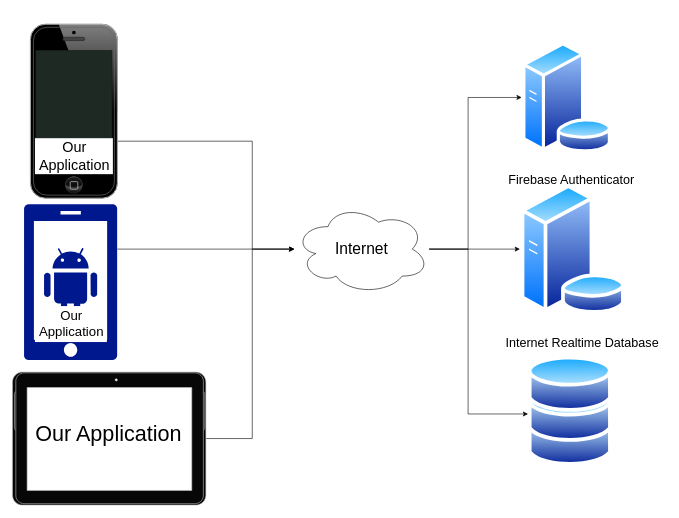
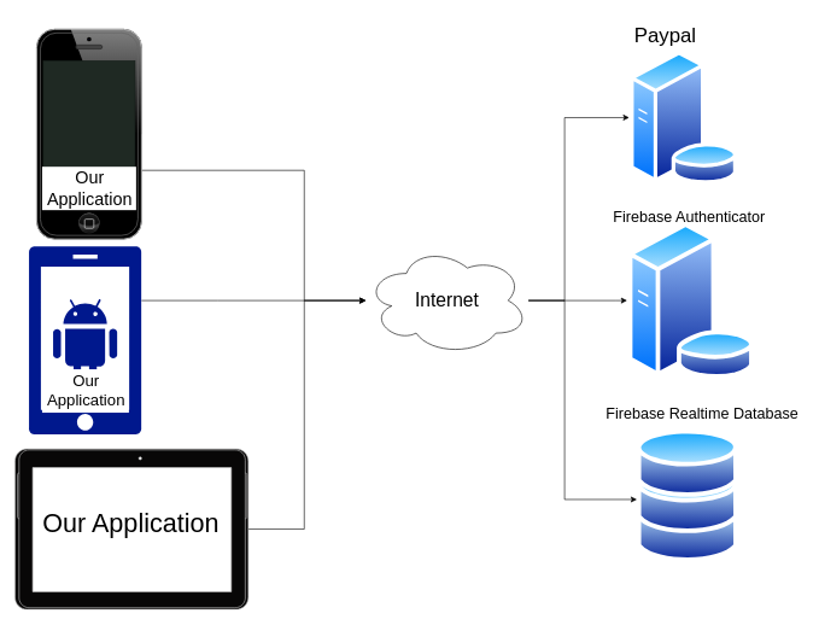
+ <mxCell id="22" value="&lt;font style=&quot;font-size: 28px;&quot;&gt;Paypal&lt;/font&gt;" style="text;html=1;align=center;verticalAlign=middle;resizable=0;points=[];autosize=1;strokeColor=none;fillColor=none;fontSize=35;" vertex="1" parent="1"><mxGeometry x="869.35" width="100" height="50" as="geometry" y="20" /></mxCell>
- <mxCell id="11" value="&lt;font style=&quot;font-size: 26px;&quot;&gt;Internet&lt;/font&gt;" style="ellipse;shape=cloud;whiteSpace=wrap;html=1;fillColor=none;" vertex="1" parent="1"><mxGeometry x="490" y="340" width="225" height="150" as="geometry" /></mxCell>
+ <mxCell id="11" value="&lt;font style=&quot;font-size: 26px;&quot;&gt;Internet&lt;/font&gt;" style="ellipse;shape=cloud;whiteSpace=wrap;html=1;fillColor=none;" vertex="1" parent="1"><mxGeometry x="505" y="340" width="225" height="150" as="geometry" /></mxCell>
- <mxCell id="16" value="&lt;span style=&quot;font-size: 21px;&quot;&gt;Internet Realtime Database&lt;/span&gt;" style="text;html=1;align=center;verticalAlign=middle;resizable=0;points=[];autosize=1;strokeColor=none;fillColor=none;fontSize=26;" vertex="1" parent="1"><mxGeometry x="830" y="550" width="280" height="40" as="geometry" /></mxCell>
+ <mxCell id="16" value="&lt;span style=&quot;font-size: 21px;&quot;&gt;Firebase Realtime Database&lt;/span&gt;" style="text;html=1;align=center;verticalAlign=middle;resizable=0;points=[];autosize=1;strokeColor=none;fillColor=none;fontSize=26;" vertex="1" parent="1"><mxGeometry x="830" y="550" width="280" height="40" as="geometry" /></mxCell>
